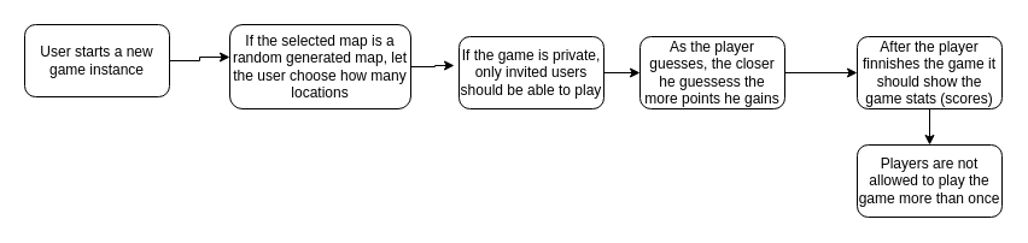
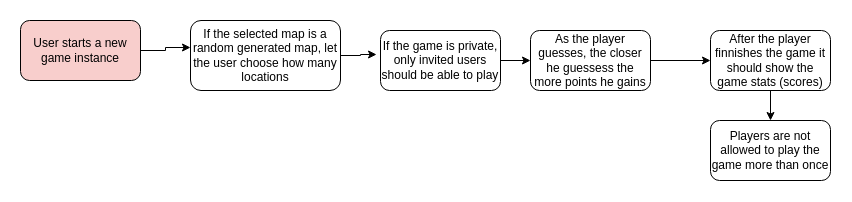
- <mxCell id="3" value="User starts a new game instance" style="rounded=1;whiteSpace=wrap;html=1;" vertex="1" parent="1"><mxGeometry x="20" y="20" width="120" height="60" as="geometry" /></mxCell>
+ <mxCell id="3" value="User starts a new game instance" style="rounded=1;whiteSpace=wrap;html=1;fillColor=#f8cecc;" vertex="1" parent="1"><mxGeometry x="20" y="20" width="120" height="60" as="geometry" /></mxCell>
